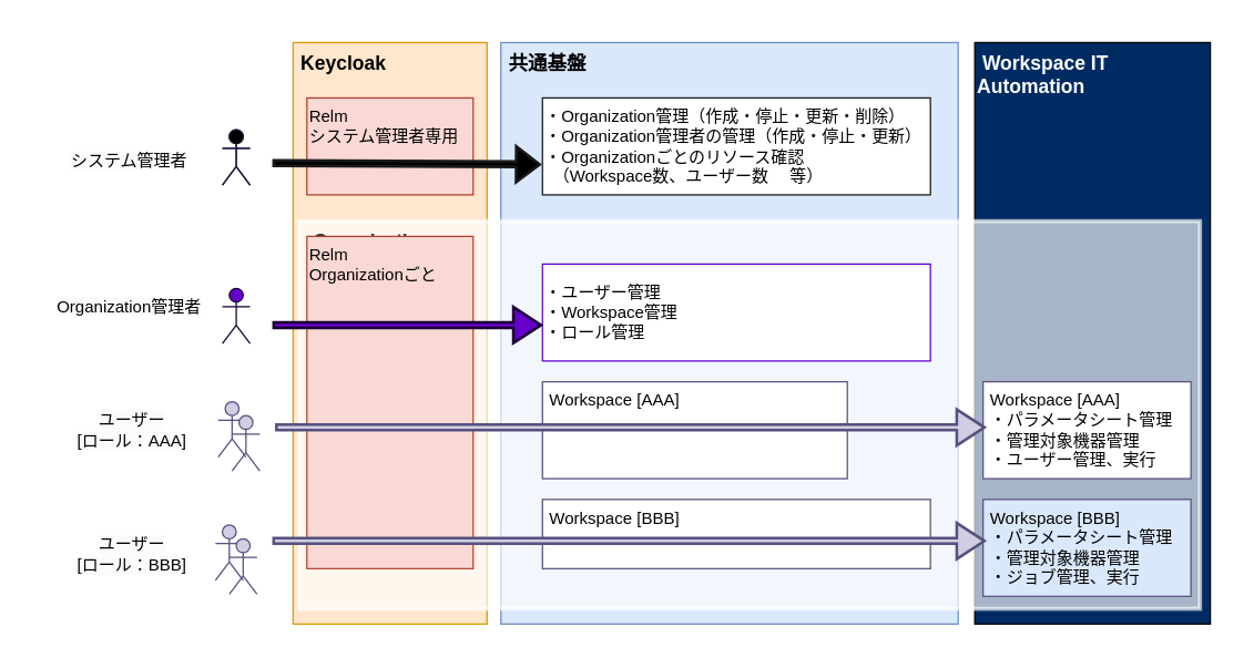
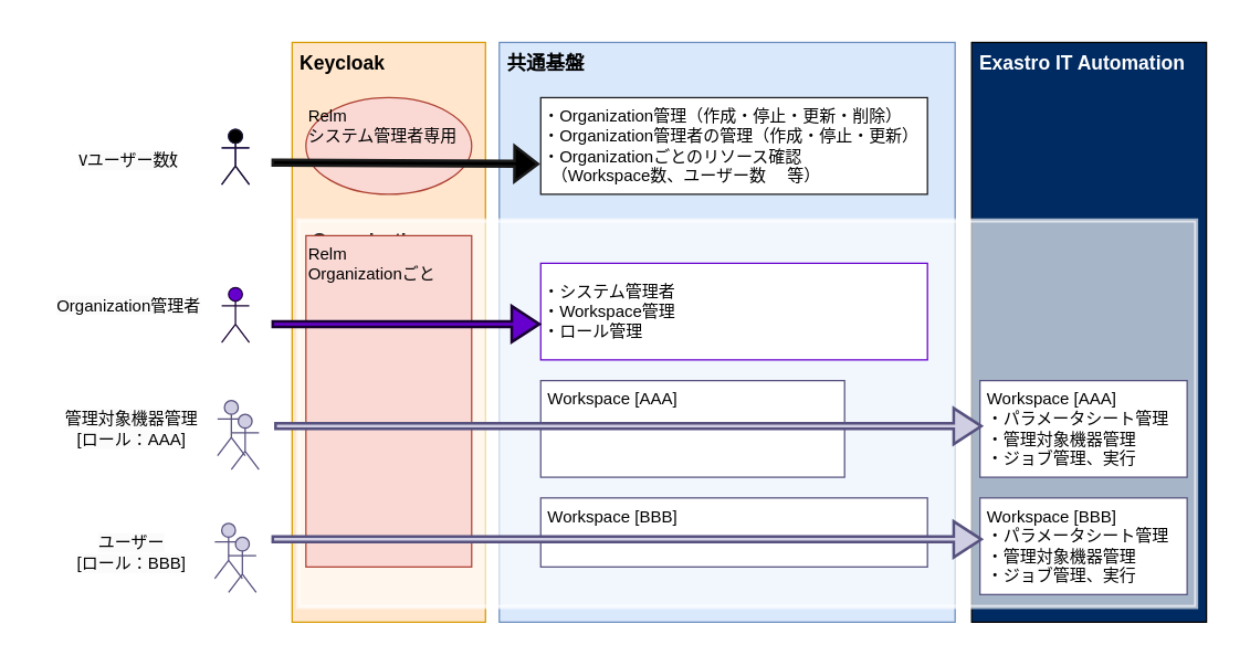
- <mxCell id="19" value="&lt;font style=&quot;font-size: 14px;&quot;&gt;&amp;nbsp;Workspace IT Automation&lt;/font&gt;" style="rounded=0;whiteSpace=wrap;html=1;align=left;horizontal=1;verticalAlign=top;strokeColor=#000000;fillColor=#002b62;fontColor=#FFFFFF;fontStyle=1" parent="1" vertex="1"><mxGeometry x="703" y="30" width="170" height="420" as="geometry" /></mxCell>
+ <mxCell id="19" value="&lt;font style=&quot;font-size: 14px;&quot;&gt;&amp;nbsp;Exastro IT Automation&lt;/font&gt;" style="rounded=0;whiteSpace=wrap;html=1;align=left;horizontal=1;verticalAlign=top;strokeColor=#000000;fillColor=#002b62;fontColor=#FFFFFF;fontStyle=1" parent="1" vertex="1"><mxGeometry x="703" y="30" width="170" height="420" as="geometry" /></mxCell>
- <mxCell id="23" value="Relm&lt;br&gt;システム管理者専用" style="rounded=0;whiteSpace=wrap;html=1;align=left;horizontal=1;verticalAlign=top;strokeColor=#ae4132;fillColor=#fad9d5;" parent="22" vertex="1"><mxGeometry x="221" y="70" width="120" height="70" as="geometry" /></mxCell>
+ <mxCell id="23" value="Relm&lt;br&gt;システム管理者専用" style="ellipse;whiteSpace=wrap;html=1;align=left;horizontal=1;verticalAlign=top;strokeColor=#ae4132;fillColor=#fad9d5;" parent="22" vertex="1"><mxGeometry x="221" y="70" width="120" height="70" as="geometry" /></mxCell>
- <mxCell id="4" value="&lt;span style=&quot;color: rgb(0, 0, 0); font-family: Helvetica; font-size: 12px; font-style: normal; font-variant-ligatures: normal; font-variant-caps: normal; font-weight: 400; letter-spacing: normal; orphans: 2; text-indent: 0px; text-transform: none; widows: 2; word-spacing: 0px; -webkit-text-stroke-width: 0px; background-color: rgb(251, 251, 251); text-decoration-thickness: initial; text-decoration-style: initial; text-decoration-color: initial; float: none; display: inline !important;&quot;&gt;Platform管理者&lt;/span&gt;" style="text;whiteSpace=wrap;html=1;fontSize=12;fontFamily=Helvetica;fontColor=#FFFFFF;verticalAlign=middle;align=center;" parent="1" vertex="1"><mxGeometry x="38" y="95.5" width="110" height="40" as="geometry" /></mxCell>
+ <mxCell id="4" value="&lt;span style=&quot;color: rgb(0, 0, 0); font-family: Helvetica; font-size: 12px; font-style: normal; font-variant-ligatures: normal; font-variant-caps: normal; font-weight: 400; letter-spacing: normal; orphans: 2; text-indent: 0px; text-transform: none; widows: 2; word-spacing: 0px; -webkit-text-stroke-width: 0px; background-color: rgb(251, 251, 251); text-decoration-thickness: initial; text-decoration-style: initial; text-decoration-color: initial; float: none; display: inline !important;&quot;&gt;Workspace数&lt;/span&gt;" style="text;whiteSpace=wrap;html=1;fontSize=12;fontFamily=Helvetica;fontColor=#FFFFFF;verticalAlign=middle;align=center;" parent="1" vertex="1"><mxGeometry x="38" y="95.5" width="110" height="40" as="geometry" /></mxCell>
- <mxCell id="7" value="&lt;span style=&quot;color: rgb(0, 0, 0); font-family: Helvetica; font-size: 12px; font-style: normal; font-variant-ligatures: normal; font-variant-caps: normal; font-weight: 400; letter-spacing: normal; orphans: 2; text-indent: 0px; text-transform: none; widows: 2; word-spacing: 0px; -webkit-text-stroke-width: 0px; background-color: rgb(251, 251, 251); text-decoration-thickness: initial; text-decoration-style: initial; text-decoration-color: initial; float: none; display: inline !important;&quot;&gt;システム管理者&lt;/span&gt;" style="text;whiteSpace=wrap;html=1;fontSize=12;fontFamily=Helvetica;fontColor=#FFFFFF;verticalAlign=middle;align=center;" parent="1" vertex="1"><mxGeometry x="38" y="95.5" width="110" height="40" as="geometry" /></mxCell>
+ <mxCell id="7" value="&lt;span style=&quot;color: rgb(0, 0, 0); font-family: Helvetica; font-size: 12px; font-style: normal; font-variant-ligatures: normal; font-variant-caps: normal; font-weight: 400; letter-spacing: normal; orphans: 2; text-indent: 0px; text-transform: none; widows: 2; word-spacing: 0px; -webkit-text-stroke-width: 0px; background-color: rgb(251, 251, 251); text-decoration-thickness: initial; text-decoration-style: initial; text-decoration-color: initial; float: none; display: inline !important;&quot;&gt;ユーザー数&lt;/span&gt;" style="text;whiteSpace=wrap;html=1;fontSize=12;fontFamily=Helvetica;fontColor=#FFFFFF;verticalAlign=middle;align=center;" parent="1" vertex="1"><mxGeometry x="38" y="95.5" width="110" height="40" as="geometry" /></mxCell>
- <mxCell id="26" value="・ユーザー管理&lt;br&gt;・Workspace管理&lt;br&gt;・ロール管理" style="rounded=0;whiteSpace=wrap;html=1;align=left;horizontal=1;verticalAlign=middle;strokeColor=#6600CC;" parent="22" vertex="1"><mxGeometry x="391" y="190" width="280" height="70" as="geometry" /></mxCell>
+ <mxCell id="26" value="・システム管理者&lt;br&gt;・Workspace管理&lt;br&gt;・ロール管理" style="rounded=0;whiteSpace=wrap;html=1;align=left;horizontal=1;verticalAlign=middle;strokeColor=#6600CC;" parent="22" vertex="1"><mxGeometry x="391" y="190" width="280" height="70" as="geometry" /></mxCell>
- <mxCell id="9" value="&lt;span style=&quot;color: rgb(0, 0, 0); font-family: Helvetica; font-size: 12px; font-style: normal; font-variant-ligatures: normal; font-variant-caps: normal; font-weight: 400; letter-spacing: normal; orphans: 2; text-indent: 0px; text-transform: none; widows: 2; word-spacing: 0px; -webkit-text-stroke-width: 0px; background-color: rgb(251, 251, 251); text-decoration-thickness: initial; text-decoration-style: initial; text-decoration-color: initial; float: none; display: inline !important;&quot;&gt;ユーザー&lt;br&gt;&lt;/span&gt;&lt;span style=&quot;color: rgb(0, 0, 0); font-family: Helvetica; font-size: 12px; font-style: normal; font-variant-ligatures: normal; font-variant-caps: normal; font-weight: 400; letter-spacing: normal; orphans: 2; text-indent: 0px; text-transform: none; widows: 2; word-spacing: 0px; -webkit-text-stroke-width: 0px; background-color: rgb(251, 251, 251); text-decoration-thickness: initial; text-decoration-style: initial; text-decoration-color: initial; float: none; display: inline !important;&quot;&gt;[ロール：AAA]&lt;br&gt;&lt;/span&gt;" style="text;whiteSpace=wrap;html=1;fontSize=12;fontFamily=Helvetica;fontColor=#FFFFFF;align=center;verticalAlign=middle;" parent="1" vertex="1"><mxGeometry x="20" y="274.5" width="150" height="70" as="geometry" /></mxCell>
+ <mxCell id="9" value="&lt;span style=&quot;color: rgb(0, 0, 0); font-family: Helvetica; font-size: 12px; font-style: normal; font-variant-ligatures: normal; font-variant-caps: normal; font-weight: 400; letter-spacing: normal; orphans: 2; text-indent: 0px; text-transform: none; widows: 2; word-spacing: 0px; -webkit-text-stroke-width: 0px; background-color: rgb(251, 251, 251); text-decoration-thickness: initial; text-decoration-style: initial; text-decoration-color: initial; float: none; display: inline !important;&quot;&gt;管理対象機器管理&lt;br&gt;&lt;/span&gt;&lt;span style=&quot;color: rgb(0, 0, 0); font-family: Helvetica; font-size: 12px; font-style: normal; font-variant-ligatures: normal; font-variant-caps: normal; font-weight: 400; letter-spacing: normal; orphans: 2; text-indent: 0px; text-transform: none; widows: 2; word-spacing: 0px; -webkit-text-stroke-width: 0px; background-color: rgb(251, 251, 251); text-decoration-thickness: initial; text-decoration-style: initial; text-decoration-color: initial; float: none; display: inline !important;&quot;&gt;[ロール：AAA]&lt;br&gt;&lt;/span&gt;" style="text;whiteSpace=wrap;html=1;fontSize=12;fontFamily=Helvetica;fontColor=#FFFFFF;align=center;verticalAlign=middle;" parent="1" vertex="1"><mxGeometry x="20" y="274.5" width="150" height="70" as="geometry" /></mxCell>
- <mxCell id="28" value="&amp;nbsp;Workspace [AAA]&lt;br&gt;&amp;nbsp;・パラメータシート管理&lt;br&gt;&amp;nbsp;・管理対象機器管理&lt;br&gt;&amp;nbsp;・ユーザー管理、実行" style="rounded=0;whiteSpace=wrap;html=1;align=left;horizontal=1;verticalAlign=top;strokeColor=#56517E;" parent="22" vertex="1"><mxGeometry x="709" y="275" width="150" height="70" as="geometry" /></mxCell>
+ <mxCell id="28" value="&amp;nbsp;Workspace [AAA]&lt;br&gt;&amp;nbsp;・パラメータシート管理&lt;br&gt;&amp;nbsp;・管理対象機器管理&lt;br&gt;&amp;nbsp;・ジョブ管理、実行" style="rounded=0;whiteSpace=wrap;html=1;align=left;horizontal=1;verticalAlign=top;strokeColor=#56517E;" parent="22" vertex="1"><mxGeometry x="709" y="275" width="150" height="70" as="geometry" /></mxCell>
- <mxCell id="30" value="&amp;nbsp;Workspace [BBB]&lt;br&gt;&amp;nbsp;・パラメータシート管理&lt;br style=&quot;border-color: var(--border-color);&quot;&gt;&amp;nbsp;・管理対象機器管理&lt;br style=&quot;border-color: var(--border-color);&quot;&gt;&amp;nbsp;・ジョブ管理、実行" style="rounded=0;whiteSpace=wrap;html=1;align=left;horizontal=1;verticalAlign=top;strokeColor=#56517E;fillColor=#dae8fc;" parent="22" vertex="1"><mxGeometry x="709" y="360" width="150" height="70" as="geometry" /></mxCell>
+ <mxCell id="30" value="&amp;nbsp;Workspace [BBB]&lt;br&gt;&amp;nbsp;・パラメータシート管理&lt;br style=&quot;border-color: var(--border-color);&quot;&gt;&amp;nbsp;・管理対象機器管理&lt;br style=&quot;border-color: var(--border-color);&quot;&gt;&amp;nbsp;・ジョブ管理、実行" style="rounded=0;whiteSpace=wrap;html=1;align=left;horizontal=1;verticalAlign=top;strokeColor=#56517E;" parent="22" vertex="1"><mxGeometry x="709" y="360" width="150" height="70" as="geometry" /></mxCell>
